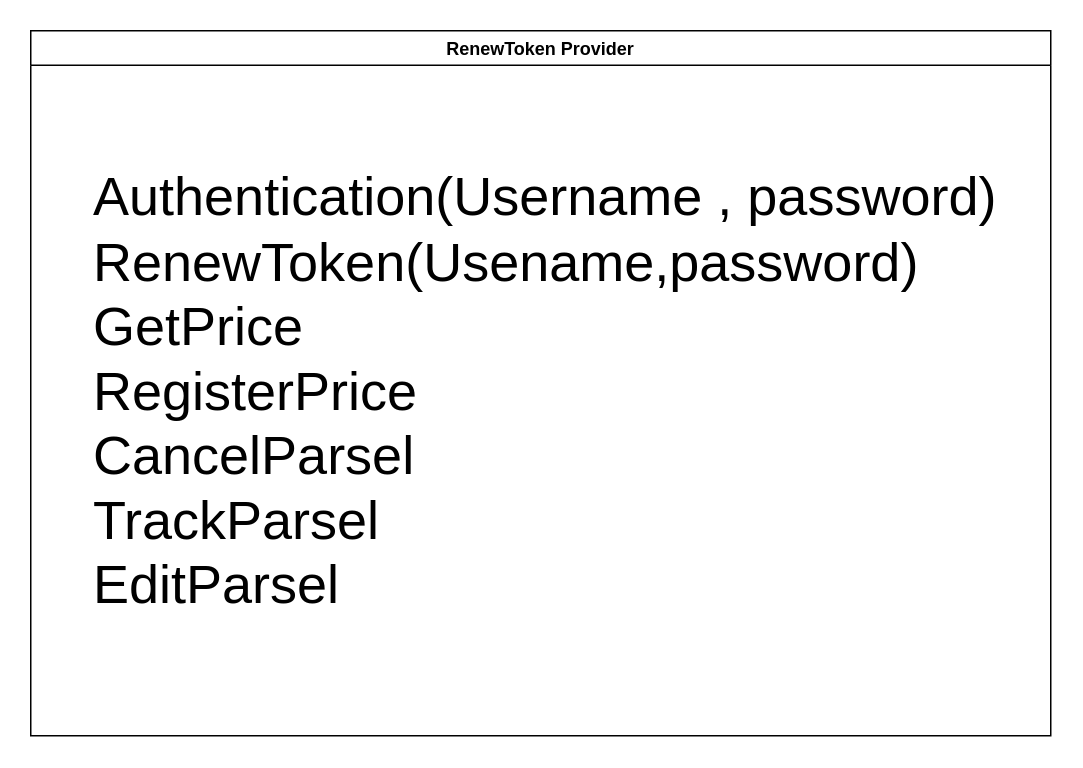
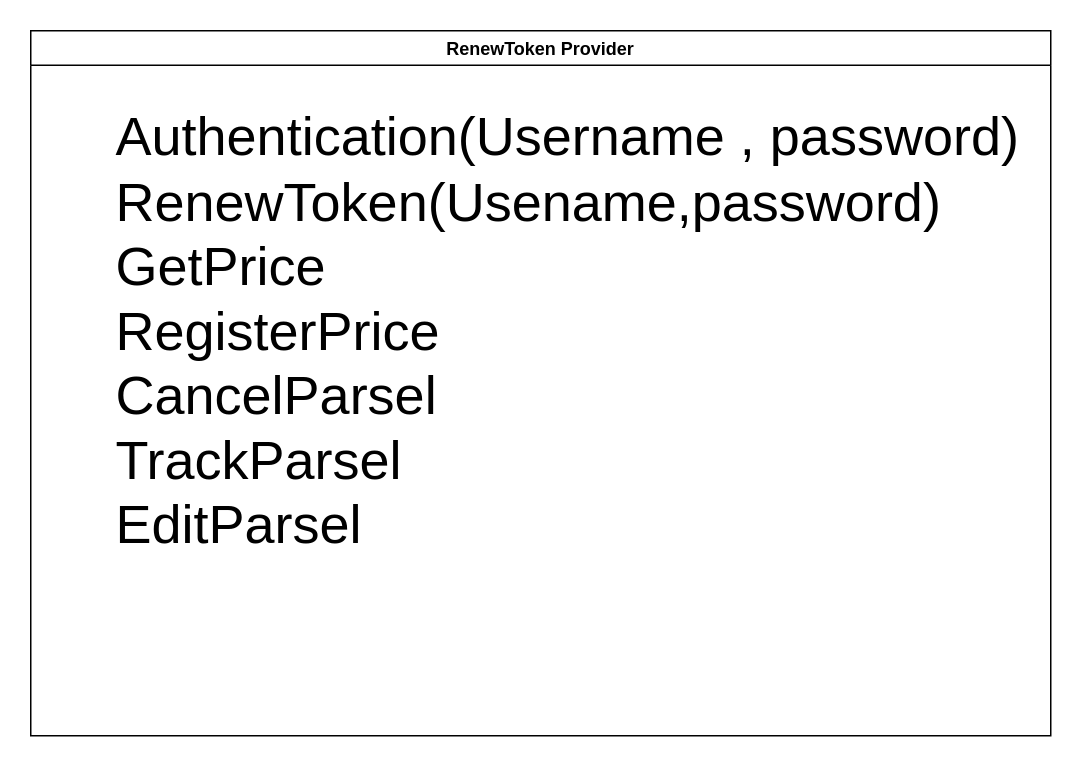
- <mxCell id="3" value="Authentication(Username , password)&lt;br&gt;RenewToken(Usename,password)&lt;br&gt;GetPrice&lt;br&gt;RegisterPrice&lt;br&gt;CancelParsel&lt;br&gt;TrackParsel&lt;br&gt;EditParsel&lt;br&gt;" style="text;html=1;align=left;verticalAlign=middle;resizable=0;points=[];autosize=1;strokeColor=none;fillColor=none;fontSize=36;" parent="2" vertex="1"><mxGeometry x="40" y="90" width="620" height="300" as="geometry" /></mxCell>
+ <mxCell id="3" value="Authentication(Username , password)&lt;br&gt;RenewToken(Usename,password)&lt;br&gt;GetPrice&lt;br&gt;RegisterPrice&lt;br&gt;CancelParsel&lt;br&gt;TrackParsel&lt;br&gt;EditParsel&lt;br&gt;" style="text;html=1;align=left;verticalAlign=middle;resizable=0;points=[];autosize=1;strokeColor=none;fillColor=none;fontSize=36;" parent="2" vertex="1"><mxGeometry x="55" y="50" width="620" height="300" as="geometry" /></mxCell>
